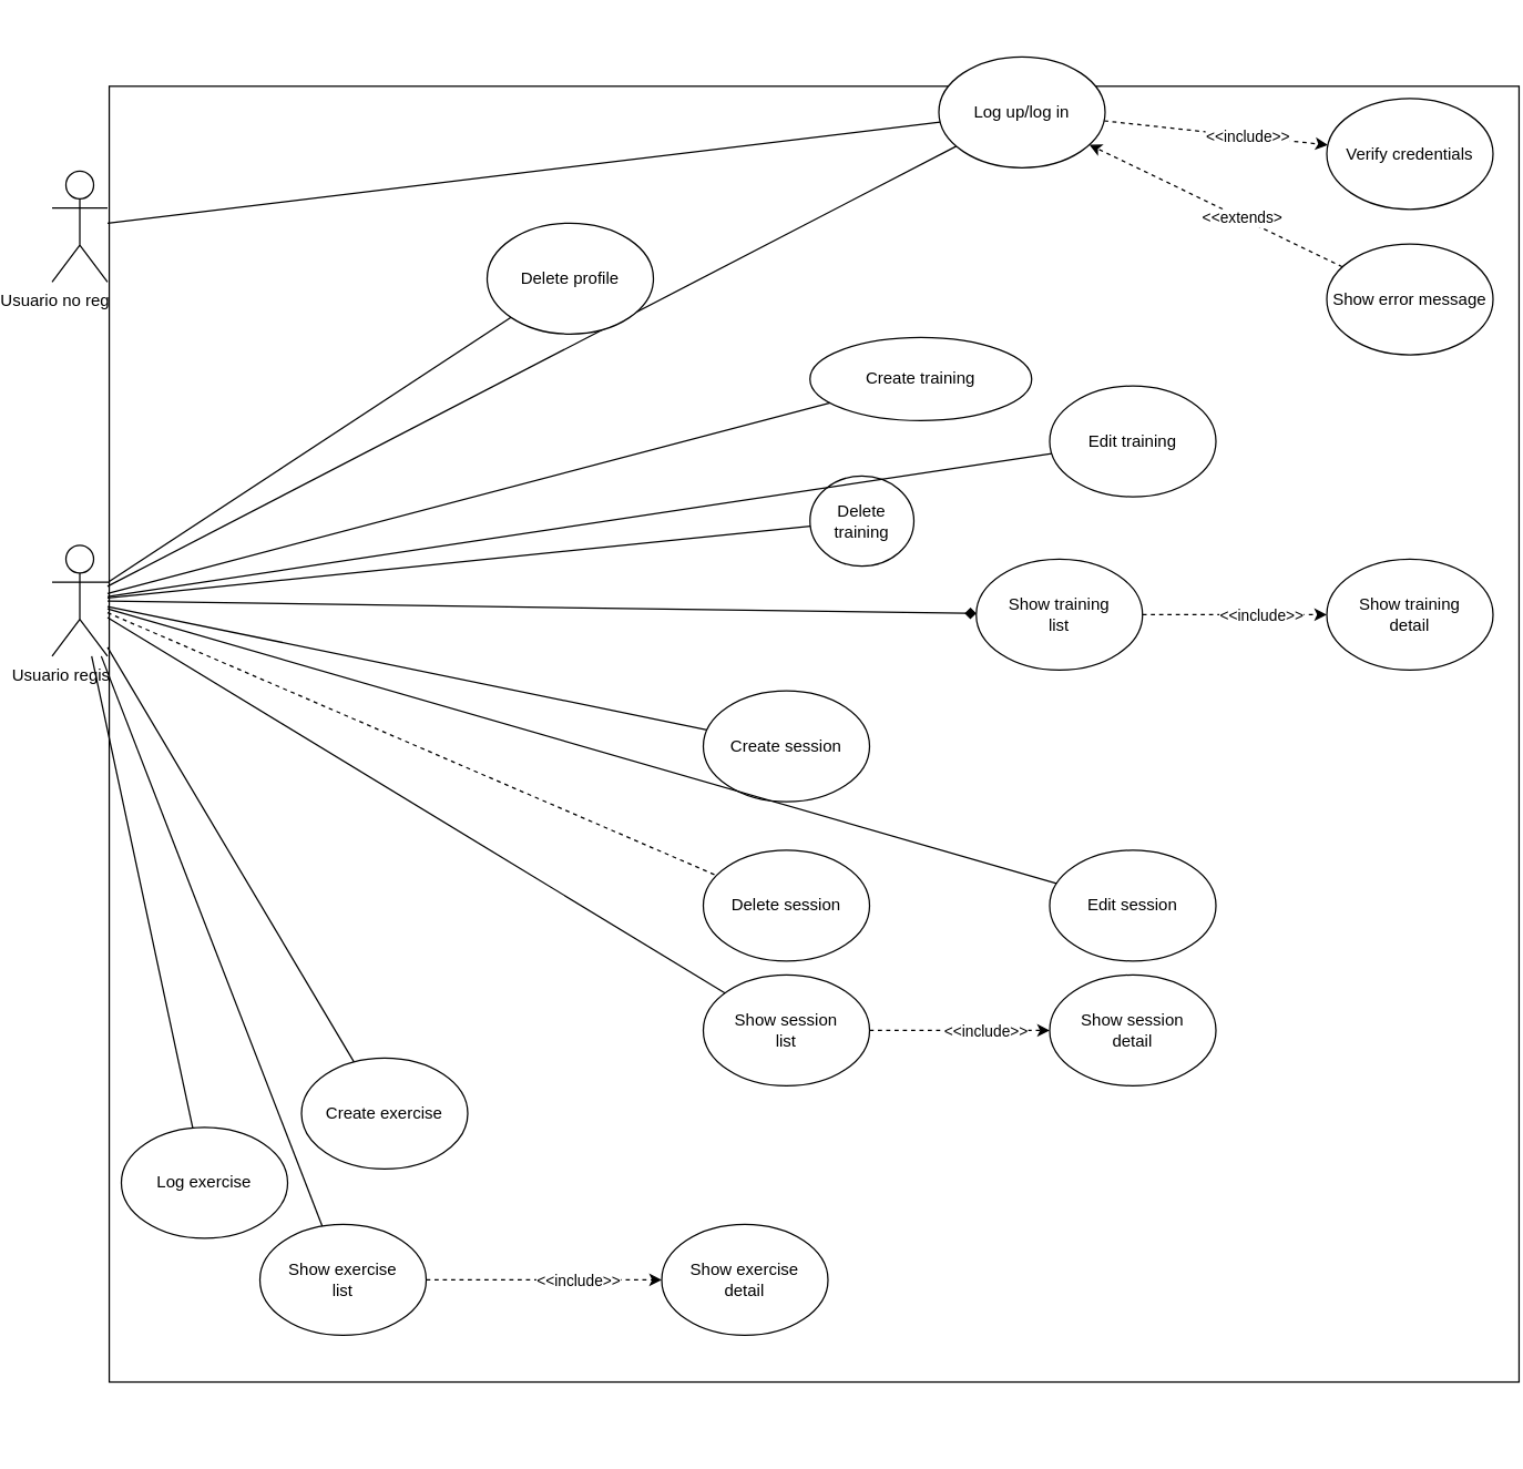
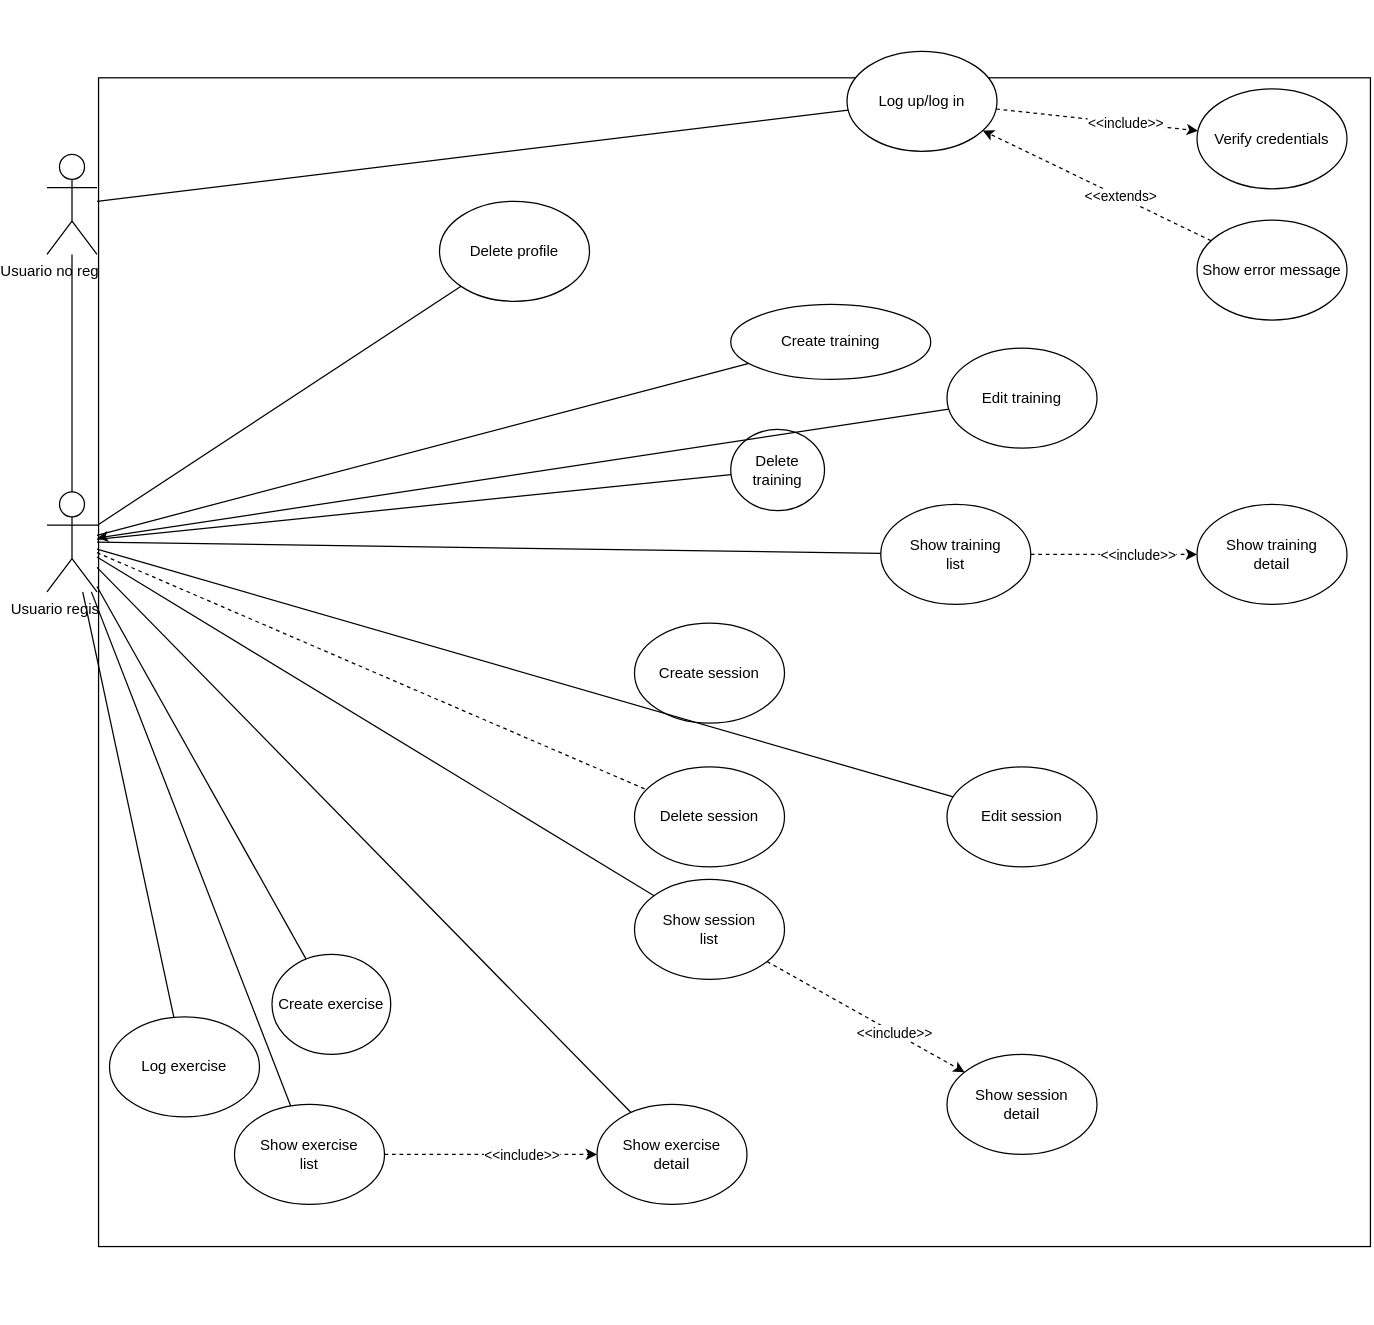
- <mxCell id="7" value="" style="endArrow=none;html=1;rounded=0;" parent="1" source="3" target="5" edge="1"><mxGeometry width="50" height="50" relative="1" as="geometry"><mxPoint x="-30" y="668" as="sourcePoint" /><mxPoint x="20" y="618" as="targetPoint" /></mxGeometry></mxCell>
+ <mxCell id="7" value="" style="endArrow=none;html=1;rounded=0;" parent="1" source="3" target="32" edge="1"><mxGeometry width="50" height="50" relative="1" as="geometry"><mxPoint x="-30" y="668" as="sourcePoint" /><mxPoint x="20" y="618" as="targetPoint" /></mxGeometry></mxCell>
- <mxCell id="18" value="" style="endArrow=none;html=1;rounded=0;" parent="1" source="9" target="3" edge="1"><mxGeometry width="50" height="50" relative="1" as="geometry"><mxPoint x="110" y="863" as="sourcePoint" /><mxPoint x="160" y="813" as="targetPoint" /></mxGeometry></mxCell>
+ <mxCell id="18" value="" style="endArrow=classic;html=1;rounded=0;" parent="1" source="9" target="3" edge="1"><mxGeometry width="50" height="50" relative="1" as="geometry"><mxPoint x="110" y="863" as="sourcePoint" /><mxPoint x="160" y="813" as="targetPoint" /></mxGeometry></mxCell>
- <mxCell id="22" value="" style="endArrow=diamond;html=1;rounded=0;" edge="1" parent="1" source="3" target="21"><mxGeometry width="50" height="50" relative="1" as="geometry"><mxPoint x="340" y="513" as="sourcePoint" /><mxPoint x="890" y="470" as="targetPoint" /></mxGeometry></mxCell>
+ <mxCell id="22" value="" style="endArrow=none;html=1;rounded=0;" edge="1" parent="1" source="3" target="21"><mxGeometry width="50" height="50" relative="1" as="geometry"><mxPoint x="340" y="513" as="sourcePoint" /><mxPoint x="890" y="470" as="targetPoint" /></mxGeometry></mxCell>
- <mxCell id="36" value="" style="endArrow=none;html=1;rounded=0;" edge="1" parent="1" source="3" target="25"><mxGeometry width="50" height="50" relative="1" as="geometry"><mxPoint x="90" y="454" as="sourcePoint" /><mxPoint x="701" y="164" as="targetPoint" /></mxGeometry></mxCell>
+ <mxCell id="36" value="" style="endArrow=none;html=1;rounded=0;" edge="1" parent="1" source="3" target="2"><mxGeometry width="50" height="50" relative="1" as="geometry"><mxPoint x="90" y="454" as="sourcePoint" /><mxPoint x="701" y="164" as="targetPoint" /></mxGeometry></mxCell>
- <mxCell id="28" value="Show session&lt;div&gt;detail&lt;/div&gt;" style="ellipse;whiteSpace=wrap;html=1;" vertex="1" parent="1"><mxGeometry x="740" y="703" width="120" height="80" as="geometry" /></mxCell>
+ <mxCell id="28" value="Show session&lt;div&gt;detail&lt;/div&gt;" style="ellipse;whiteSpace=wrap;html=1;" vertex="1" parent="1"><mxGeometry x="740" y="843" width="120" height="80" as="geometry" /></mxCell>
- <mxCell id="30" value="Create exercise" style="ellipse;whiteSpace=wrap;html=1;" vertex="1" parent="1"><mxGeometry x="200" y="763" width="120" height="80" as="geometry" /></mxCell>
+ <mxCell id="30" value="Create exercise" style="ellipse;whiteSpace=wrap;html=1;" vertex="1" parent="1"><mxGeometry x="200" y="763" width="95" height="80" as="geometry" /></mxCell>
